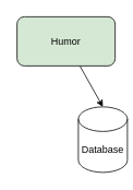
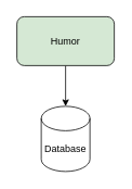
- <mxCell id="4" value="Database" style="shape=cylinder3;whiteSpace=wrap;html=1;boundedLbl=1;backgroundOutline=1;size=15;" vertex="1" parent="1"><mxGeometry x="95" y="130" width="60" height="80" as="geometry" /></mxCell>
+ <mxCell id="4" value="Database" style="shape=cylinder3;whiteSpace=wrap;html=1;boundedLbl=1;backgroundOutline=1;size=15;" vertex="1" parent="1"><mxGeometry x="50" y="130" width="60" height="80" as="geometry" /></mxCell>
